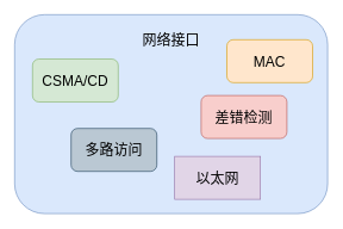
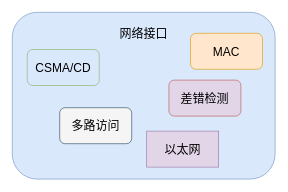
- <mxCell id="4" value="CSMA/CD" style="rounded=1;whiteSpace=wrap;html=1;fontSize=20;fillColor=#d5e8d4;strokeColor=#82b366;" vertex="1" parent="1"><mxGeometry x="45" y="82" width="120" height="60" as="geometry" /></mxCell>
+ <mxCell id="4" value="CSMA/CD" style="rounded=1;whiteSpace=wrap;html=1;fontSize=20;fillColor=#dae8fc;strokeColor=#82b366;" vertex="1" parent="1"><mxGeometry x="45" y="82" width="120" height="60" as="geometry" /></mxCell>
- <mxCell id="8" value="差错检测" style="rounded=1;whiteSpace=wrap;html=1;fontSize=20;fillColor=#f8cecc;strokeColor=#b85450;" vertex="1" parent="1"><mxGeometry x="281" y="133" width="120" height="60" as="geometry" /></mxCell>
+ <mxCell id="8" value="差错检测" style="rounded=1;whiteSpace=wrap;html=1;fontSize=20;fillColor=#e1d5e7;strokeColor=#b85450;" vertex="1" parent="1"><mxGeometry x="281" y="133" width="120" height="60" as="geometry" /></mxCell>
- <mxCell id="6" value="多路访问" style="rounded=1;whiteSpace=wrap;html=1;fontSize=20;fillColor=#bac8d3;strokeColor=#23445d;" vertex="1" parent="1"><mxGeometry x="99" y="179" width="120" height="60" as="geometry" /></mxCell>
+ <mxCell id="6" value="多路访问" style="rounded=1;whiteSpace=wrap;html=1;fontSize=20;fillColor=#f5f5f5;strokeColor=#23445d;" vertex="1" parent="1"><mxGeometry x="99" y="179" width="120" height="60" as="geometry" /></mxCell>
